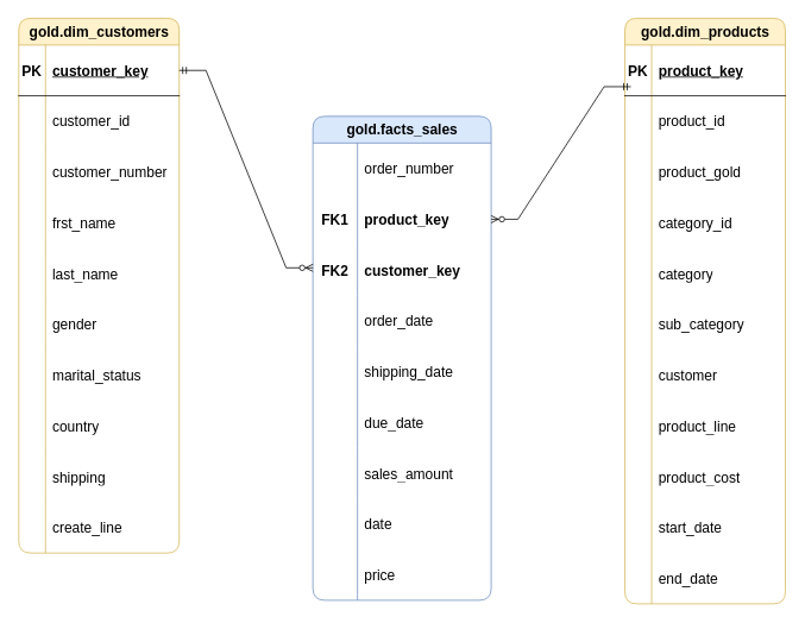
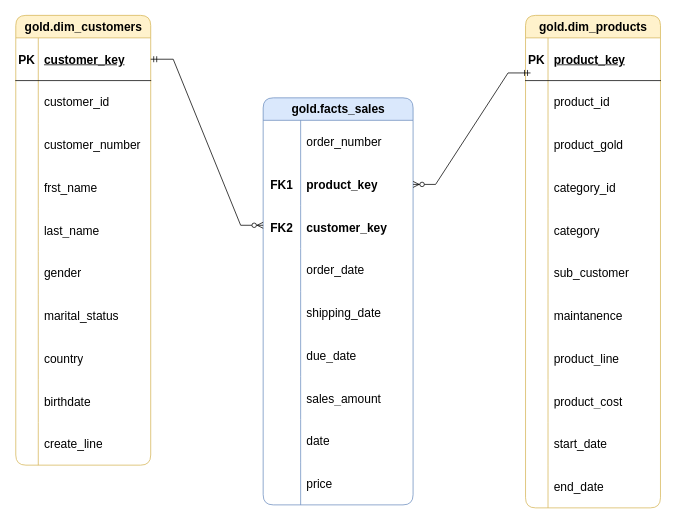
- <mxCell id="51" value="sub_category" style="shape=partialRectangle;connectable=0;fillColor=none;top=0;left=0;bottom=0;right=0;align=left;spacingLeft=6;overflow=hidden;whiteSpace=wrap;html=1;fontSize=16;" vertex="1" parent="49"><mxGeometry x="30" width="150" height="57" as="geometry"><mxRectangle width="150" height="57" as="alternateBounds" /></mxGeometry></mxCell>
+ <mxCell id="51" value="sub_customer" style="shape=partialRectangle;connectable=0;fillColor=none;top=0;left=0;bottom=0;right=0;align=left;spacingLeft=6;overflow=hidden;whiteSpace=wrap;html=1;fontSize=16;" vertex="1" parent="49"><mxGeometry x="30" width="150" height="57" as="geometry"><mxRectangle width="150" height="57" as="alternateBounds" /></mxGeometry></mxCell>
- <mxCell id="54" value="customer" style="shape=partialRectangle;connectable=0;fillColor=none;top=0;left=0;bottom=0;right=0;align=left;spacingLeft=6;overflow=hidden;whiteSpace=wrap;html=1;fontSize=16;" vertex="1" parent="52"><mxGeometry x="30" width="150" height="57" as="geometry"><mxRectangle width="150" height="57" as="alternateBounds" /></mxGeometry></mxCell>
+ <mxCell id="54" value="maintanence" style="shape=partialRectangle;connectable=0;fillColor=none;top=0;left=0;bottom=0;right=0;align=left;spacingLeft=6;overflow=hidden;whiteSpace=wrap;html=1;fontSize=16;" vertex="1" parent="52"><mxGeometry x="30" width="150" height="57" as="geometry"><mxRectangle width="150" height="57" as="alternateBounds" /></mxGeometry></mxCell>
- <mxCell id="29" value="shipping" style="shape=partialRectangle;connectable=0;fillColor=none;top=0;left=0;bottom=0;right=0;align=left;spacingLeft=6;overflow=hidden;whiteSpace=wrap;html=1;fontSize=16;" vertex="1" parent="27"><mxGeometry x="30" width="150" height="57" as="geometry"><mxRectangle width="150" height="57" as="alternateBounds" /></mxGeometry></mxCell>
+ <mxCell id="29" value="birthdate" style="shape=partialRectangle;connectable=0;fillColor=none;top=0;left=0;bottom=0;right=0;align=left;spacingLeft=6;overflow=hidden;whiteSpace=wrap;html=1;fontSize=16;" vertex="1" parent="27"><mxGeometry x="30" width="150" height="57" as="geometry"><mxRectangle width="150" height="57" as="alternateBounds" /></mxGeometry></mxCell>
